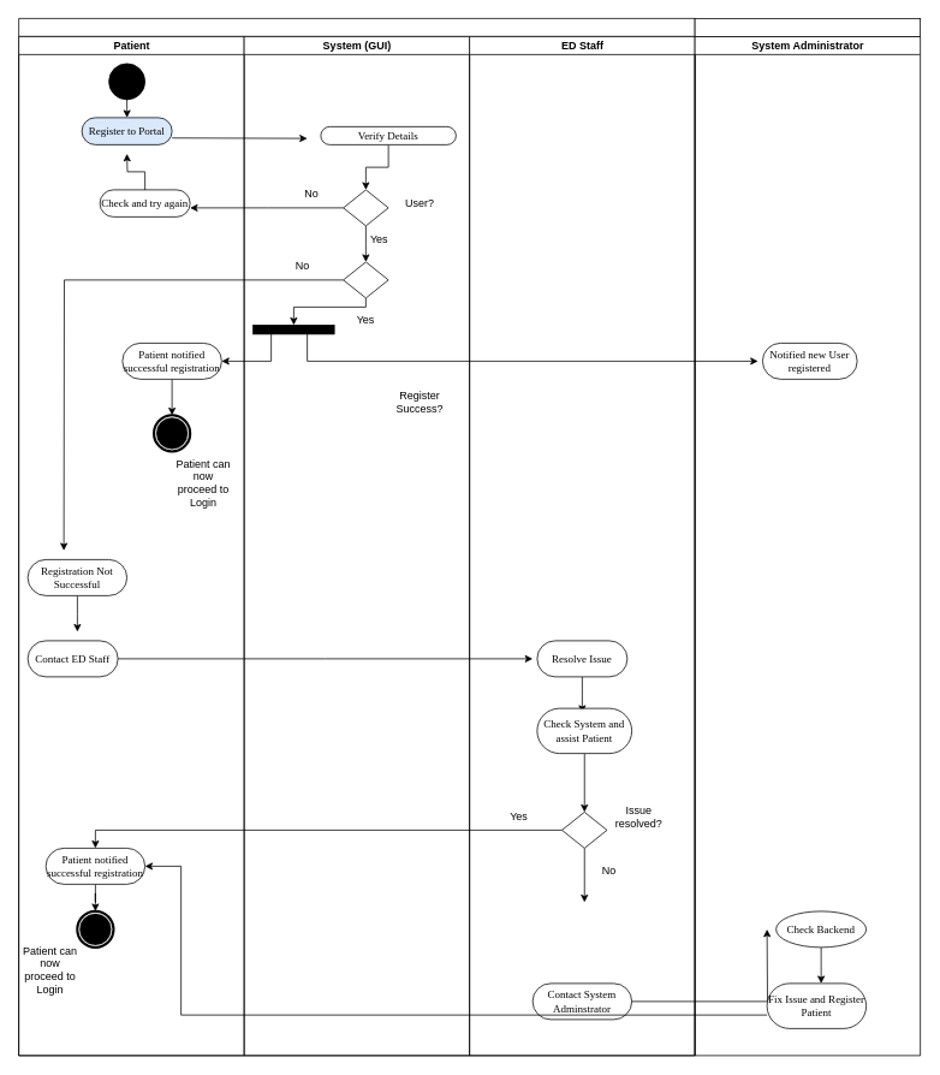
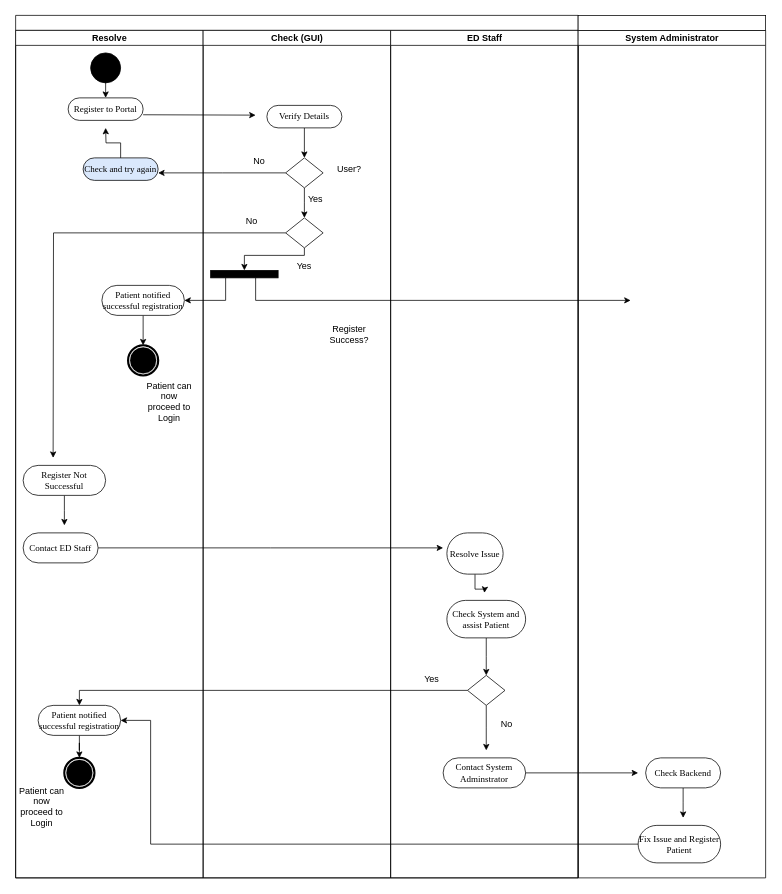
- <mxCell id="3" value="Patient" style="swimlane;html=1;startSize=20;" parent="2" vertex="1"><mxGeometry y="20" width="250" height="1130" as="geometry" /></mxCell>
+ <mxCell id="3" value="Resolve" style="swimlane;html=1;startSize=20;" parent="2" vertex="1"><mxGeometry y="20" width="250" height="1130" as="geometry" /></mxCell>
- <mxCell id="22" value="System (GUI)" style="swimlane;html=1;startSize=20;" parent="2" vertex="1"><mxGeometry x="250" y="20" width="250" height="1130" as="geometry" /></mxCell>
+ <mxCell id="22" value="Check (GUI)" style="swimlane;html=1;startSize=20;" parent="2" vertex="1"><mxGeometry x="250" y="20" width="250" height="1130" as="geometry" /></mxCell>
- <mxCell id="6" value="Register to Portal" style="rounded=1;whiteSpace=wrap;html=1;shadow=0;comic=0;labelBackgroundColor=none;strokeWidth=1;fontFamily=Verdana;fontSize=12;align=center;arcSize=50;fillColor=#dae8fc;" parent="3" vertex="1"><mxGeometry x="70" y="90" width="100" height="30" as="geometry" /></mxCell>
+ <mxCell id="6" value="Register to Portal" style="rounded=1;whiteSpace=wrap;html=1;shadow=0;comic=0;labelBackgroundColor=none;strokeWidth=1;fontFamily=Verdana;fontSize=12;align=center;arcSize=50;" parent="3" vertex="1"><mxGeometry x="70" y="90" width="100" height="30" as="geometry" /></mxCell>
- <mxCell id="28" value="Verify Details" style="rounded=1;whiteSpace=wrap;html=1;shadow=0;comic=0;labelBackgroundColor=none;strokeWidth=1;fontFamily=Verdana;fontSize=12;align=center;arcSize=50;" parent="22" vertex="1"><mxGeometry x="85" y="100" width="150" height="20" as="geometry" /></mxCell>
+ <mxCell id="28" value="Verify Details" style="rounded=1;whiteSpace=wrap;html=1;shadow=0;comic=0;labelBackgroundColor=none;strokeWidth=1;fontFamily=Verdana;fontSize=12;align=center;arcSize=50;" parent="22" vertex="1"><mxGeometry x="85" y="100" width="100" height="30" as="geometry" /></mxCell>
- <mxCell id="11" value="Check and try again" style="rounded=1;whiteSpace=wrap;html=1;shadow=0;comic=0;labelBackgroundColor=none;strokeWidth=1;fontFamily=Verdana;fontSize=12;align=center;arcSize=50;" vertex="1" parent="3"><mxGeometry x="90" y="170" width="100" height="30" as="geometry" /></mxCell>
+ <mxCell id="11" value="Check and try again" style="rounded=1;whiteSpace=wrap;html=1;shadow=0;comic=0;labelBackgroundColor=none;strokeWidth=1;fontFamily=Verdana;fontSize=12;align=center;arcSize=50;fillColor=#dae8fc;" vertex="1" parent="3"><mxGeometry x="90" y="170" width="100" height="30" as="geometry" /></mxCell>
- <mxCell id="55" value="Notified new User registered" style="rounded=1;whiteSpace=wrap;html=1;shadow=0;comic=0;labelBackgroundColor=none;strokeWidth=1;fontFamily=Verdana;fontSize=12;align=center;arcSize=50;" vertex="1" parent="53"><mxGeometry x="75" y="340" width="105" height="40" as="geometry" /></mxCell>
- <mxCell id="15" value="Registration Not Successful" style="rounded=1;whiteSpace=wrap;html=1;shadow=0;comic=0;labelBackgroundColor=none;strokeWidth=1;fontFamily=Verdana;fontSize=12;align=center;arcSize=50;" vertex="1" parent="3"><mxGeometry x="10" y="580" width="110" height="40" as="geometry" /></mxCell>
+ <mxCell id="15" value="Register Not Successful" style="rounded=1;whiteSpace=wrap;html=1;shadow=0;comic=0;labelBackgroundColor=none;strokeWidth=1;fontFamily=Verdana;fontSize=12;align=center;arcSize=50;" vertex="1" parent="3"><mxGeometry x="10" y="580" width="110" height="40" as="geometry" /></mxCell>
- <mxCell id="41" value="Resolve Issue" style="rounded=1;whiteSpace=wrap;html=1;shadow=0;comic=0;labelBackgroundColor=none;strokeWidth=1;fontFamily=Verdana;fontSize=12;align=center;arcSize=50;" vertex="1" parent="39"><mxGeometry x="75" y="670" width="100" height="40" as="geometry" /></mxCell>
+ <mxCell id="41" value="Resolve Issue" style="rounded=1;whiteSpace=wrap;html=1;shadow=0;comic=0;labelBackgroundColor=none;strokeWidth=1;fontFamily=Verdana;fontSize=12;align=center;arcSize=50;" vertex="1" parent="39"><mxGeometry x="75" y="670" width="75" height="55" as="geometry" /></mxCell>
- <mxCell id="43" value="Check System and assist Patient" style="rounded=1;whiteSpace=wrap;html=1;shadow=0;comic=0;labelBackgroundColor=none;strokeWidth=1;fontFamily=Verdana;fontSize=12;align=center;arcSize=50;" vertex="1" parent="39"><mxGeometry x="75" y="745" width="105" height="50" as="geometry" /></mxCell>
+ <mxCell id="43" value="Check System and assist Patient" style="rounded=1;whiteSpace=wrap;html=1;shadow=0;comic=0;labelBackgroundColor=none;strokeWidth=1;fontFamily=Verdana;fontSize=12;align=center;arcSize=50;" vertex="1" parent="39"><mxGeometry x="75" y="760" width="105" height="50" as="geometry" /></mxCell>
- <mxCell id="46" value="Issue resolved?" style="text;html=1;align=center;verticalAlign=middle;whiteSpace=wrap;rounded=0;" vertex="1" parent="39"><mxGeometry x="152.5" y="850" width="70" height="30" as="geometry" /></mxCell>
- <mxCell id="57" value="Check Backend" style="ellipse;whiteSpace=wrap;html=1;shadow=0;comic=0;labelBackgroundColor=none;strokeWidth=1;fontFamily=Verdana;fontSize=12;align=center;arcSize=50;" vertex="1" parent="53"><mxGeometry x="90" y="970" width="100" height="40" as="geometry" /></mxCell>
+ <mxCell id="57" value="Check Backend" style="rounded=1;whiteSpace=wrap;html=1;shadow=0;comic=0;labelBackgroundColor=none;strokeWidth=1;fontFamily=Verdana;fontSize=12;align=center;arcSize=50;" vertex="1" parent="53"><mxGeometry x="90" y="970" width="100" height="40" as="geometry" /></mxCell>
- <mxCell id="49" value="Contact System Adminstrator" style="rounded=1;whiteSpace=wrap;html=1;shadow=0;comic=0;labelBackgroundColor=none;strokeWidth=1;fontFamily=Verdana;fontSize=12;align=center;arcSize=50;" vertex="1" parent="39"><mxGeometry x="70" y="1050" width="110" height="40" as="geometry" /></mxCell>
+ <mxCell id="49" value="Contact System Adminstrator" style="rounded=1;whiteSpace=wrap;html=1;shadow=0;comic=0;labelBackgroundColor=none;strokeWidth=1;fontFamily=Verdana;fontSize=12;align=center;arcSize=50;" vertex="1" parent="39"><mxGeometry x="70" y="970" width="110" height="40" as="geometry" /></mxCell>
- <mxCell id="58" value="Fix Issue and Register Patient" style="rounded=1;whiteSpace=wrap;html=1;shadow=0;comic=0;labelBackgroundColor=none;strokeWidth=1;fontFamily=Verdana;fontSize=12;align=center;arcSize=50;" vertex="1" parent="53"><mxGeometry x="80" y="1050" width="110" height="50" as="geometry" /></mxCell>
+ <mxCell id="58" value="Fix Issue and Register Patient" style="rounded=1;whiteSpace=wrap;html=1;shadow=0;comic=0;labelBackgroundColor=none;strokeWidth=1;fontFamily=Verdana;fontSize=12;align=center;arcSize=50;" vertex="1" parent="53"><mxGeometry x="80" y="1060" width="110" height="50" as="geometry" /></mxCell>
